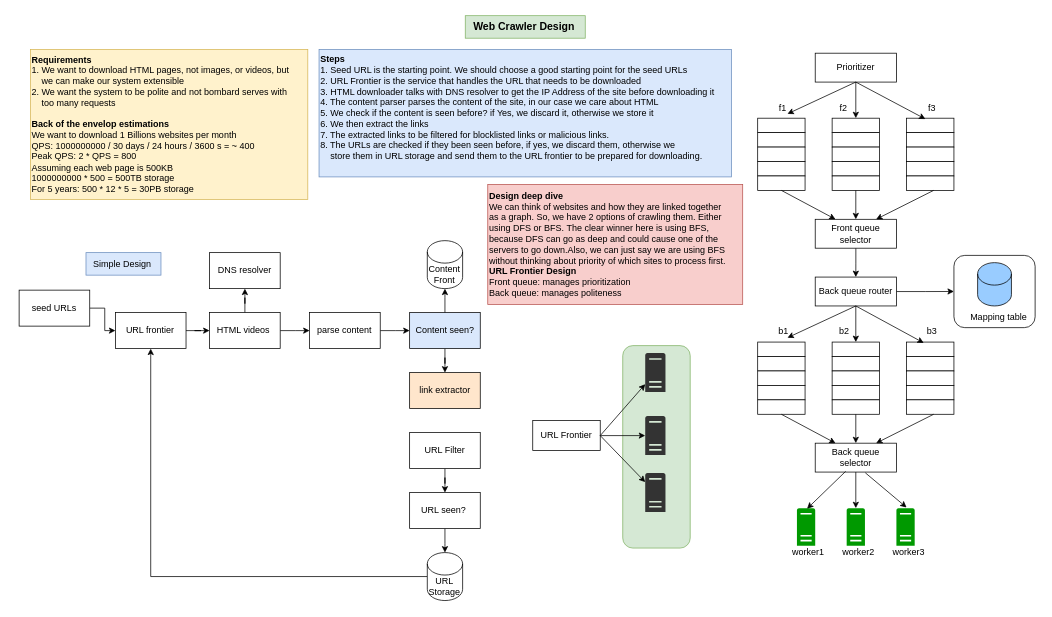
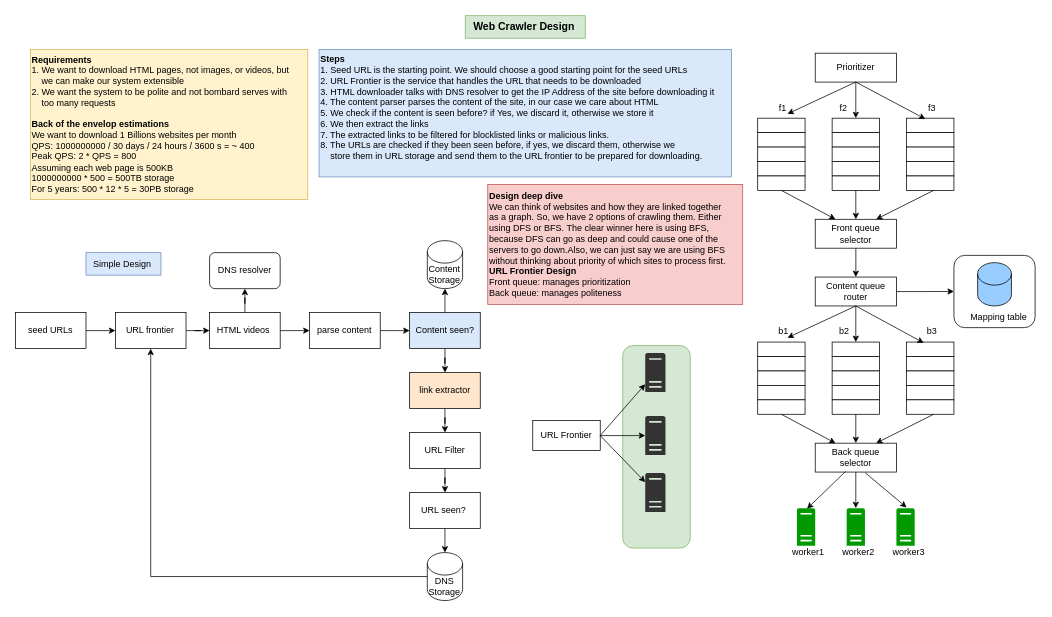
- <mxCell id="13" value="DNS resolver" style="whiteSpace=wrap;html=1;" vertex="1" parent="5"><mxGeometry x="258.987" y="16" width="94.177" height="48" as="geometry" /></mxCell>
+ <mxCell id="13" value="DNS resolver" style="whiteSpace=wrap;html=1;rounded=1;" vertex="1" parent="5"><mxGeometry x="258.987" y="16" width="94.177" height="48" as="geometry" /></mxCell>
- <mxCell id="19" value="Content&lt;div&gt;Front&lt;/div&gt;" style="shape=cylinder3;whiteSpace=wrap;html=1;boundedLbl=1;backgroundOutline=1;size=15;" vertex="1" parent="5"><mxGeometry x="549.367" width="47.089" height="64" as="geometry" /></mxCell>
+ <mxCell id="19" value="Content&lt;div&gt;Storage&lt;/div&gt;" style="shape=cylinder3;whiteSpace=wrap;html=1;boundedLbl=1;backgroundOutline=1;size=15;" vertex="1" parent="5"><mxGeometry x="549.367" width="47.089" height="64" as="geometry" /></mxCell>
- <mxCell id="65" value="Back queue router" style="rounded=0;whiteSpace=wrap;html=1;" vertex="1" parent="31"><mxGeometry x="76.707" y="298.584" width="108.293" height="38.527" as="geometry" /></mxCell>
+ <mxCell id="65" value="Content queue router" style="rounded=0;whiteSpace=wrap;html=1;" vertex="1" parent="31"><mxGeometry x="76.707" y="298.584" width="108.293" height="38.527" as="geometry" /></mxCell>
- <mxCell id="7" value="seed URLs" style="whiteSpace=wrap;html=1;" vertex="1" parent="5"><mxGeometry x="5" y="66" width="94.177" height="48" as="geometry" /></mxCell>
+ <mxCell id="7" value="seed URLs" style="whiteSpace=wrap;html=1;" vertex="1" parent="5"><mxGeometry y="96" width="94.177" height="48" as="geometry" /></mxCell>
+ <mxCell id="20" value="" style="edgeStyle=orthogonalEdgeStyle;rounded=0;orthogonalLoop=1;jettySize=auto;html=1;" edge="1" parent="5" source="21" target="23"><mxGeometry relative="1" as="geometry" /></mxCell>
- <mxCell id="27" value="URL&lt;div&gt;Storage&lt;/div&gt;" style="shape=cylinder3;whiteSpace=wrap;html=1;boundedLbl=1;backgroundOutline=1;size=15;" vertex="1" parent="5"><mxGeometry x="549.367" y="416" width="47.089" height="64" as="geometry" /></mxCell>
+ <mxCell id="27" value="DNS&lt;div&gt;Storage&lt;/div&gt;" style="shape=cylinder3;whiteSpace=wrap;html=1;boundedLbl=1;backgroundOutline=1;size=15;" vertex="1" parent="5"><mxGeometry x="549.367" y="416" width="47.089" height="64" as="geometry" /></mxCell>
